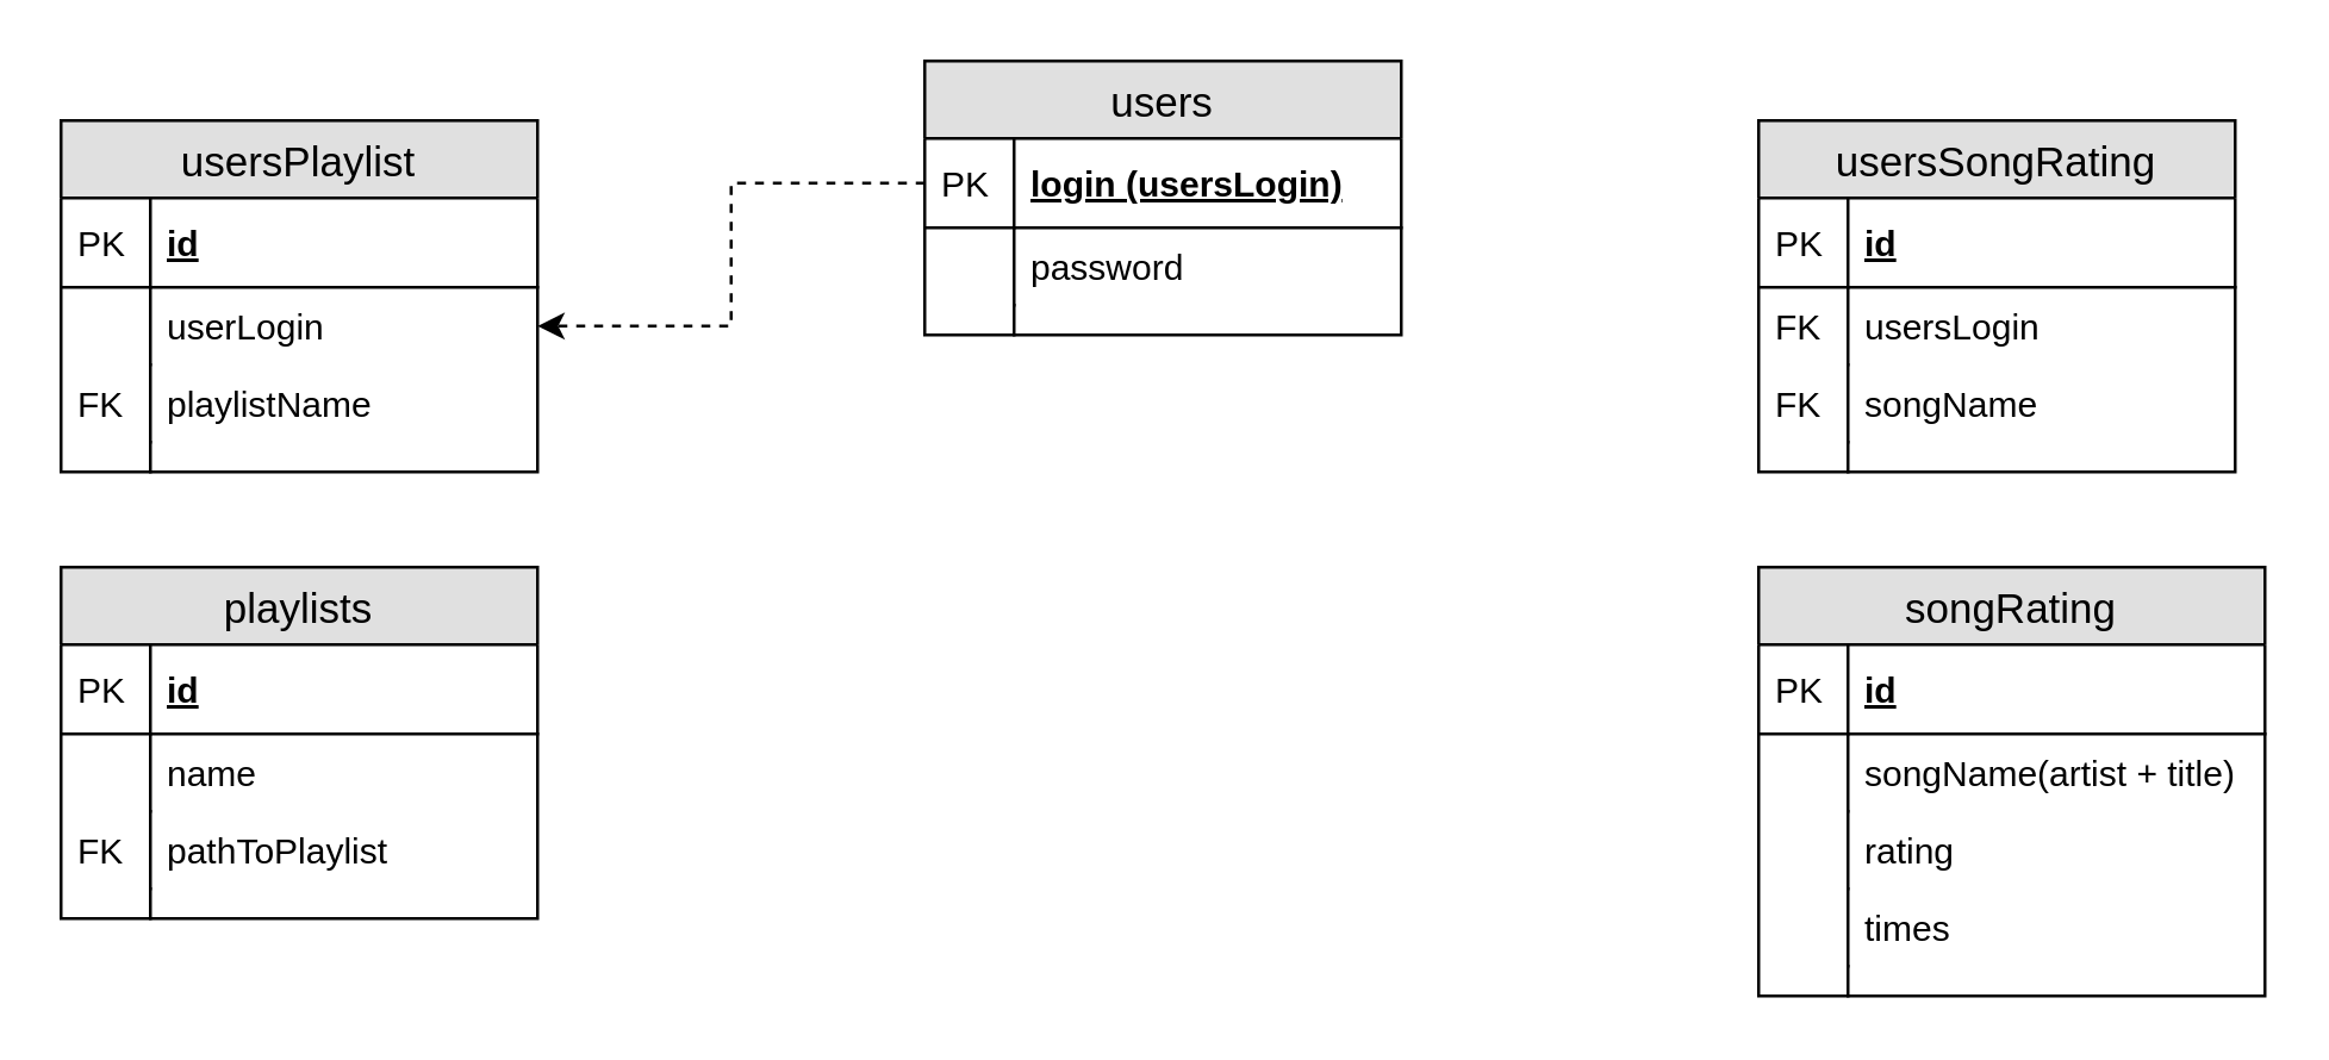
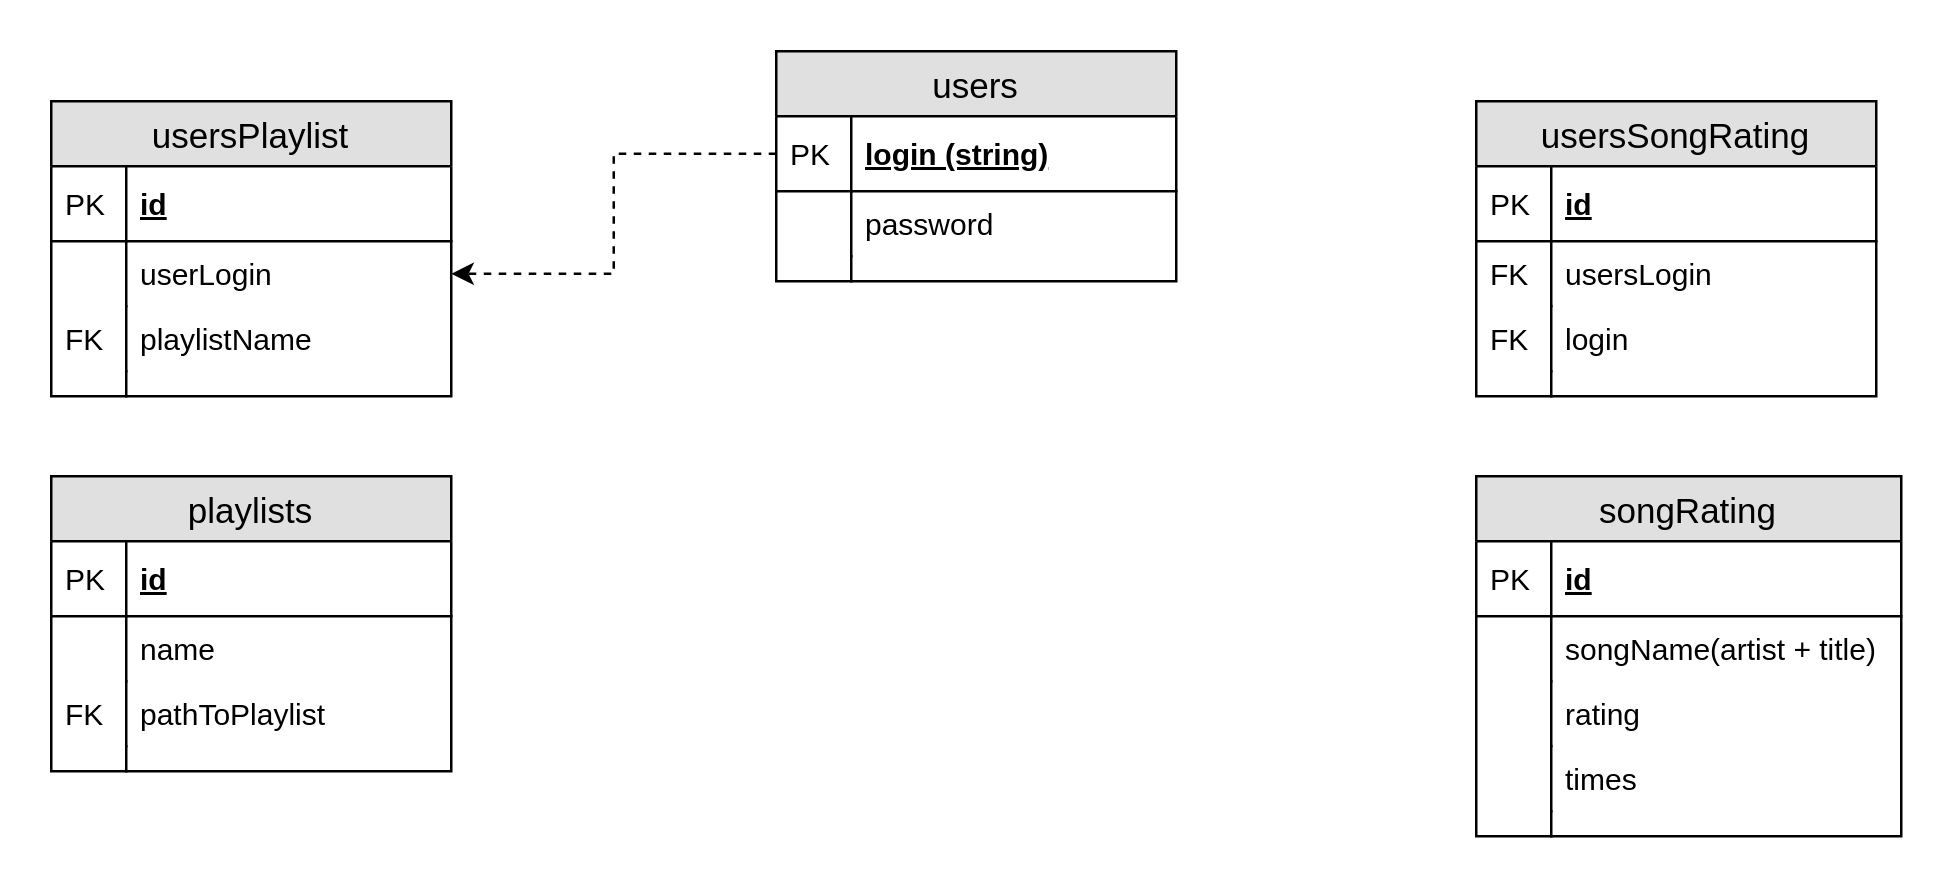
- <mxCell id="3" value="login (usersLogin)" style="shape=partialRectangle;top=0;left=0;right=0;bottom=1;align=left;verticalAlign=middle;fillColor=none;spacingLeft=34;spacingRight=4;overflow=hidden;rotatable=0;points=[[0,0.5],[1,0.5]];portConstraint=eastwest;dropTarget=0;fontStyle=5;fontSize=12;" vertex="1" parent="2"><mxGeometry y="26" width="160" height="30" as="geometry" /></mxCell>
+ <mxCell id="3" value="login (string)" style="shape=partialRectangle;top=0;left=0;right=0;bottom=1;align=left;verticalAlign=middle;fillColor=none;spacingLeft=34;spacingRight=4;overflow=hidden;rotatable=0;points=[[0,0.5],[1,0.5]];portConstraint=eastwest;dropTarget=0;fontStyle=5;fontSize=12;" vertex="1" parent="2"><mxGeometry y="26" width="160" height="30" as="geometry" /></mxCell>
- <mxCell id="44" value="songName" style="shape=partialRectangle;top=0;left=0;right=0;bottom=0;align=left;verticalAlign=top;fillColor=none;spacingLeft=34;spacingRight=4;overflow=hidden;rotatable=0;points=[[0,0.5],[1,0.5]];portConstraint=eastwest;dropTarget=0;fontSize=12;" vertex="1" parent="39"><mxGeometry y="82" width="160" height="26" as="geometry" /></mxCell>
+ <mxCell id="44" value="login" style="shape=partialRectangle;top=0;left=0;right=0;bottom=0;align=left;verticalAlign=top;fillColor=none;spacingLeft=34;spacingRight=4;overflow=hidden;rotatable=0;points=[[0,0.5],[1,0.5]];portConstraint=eastwest;dropTarget=0;fontSize=12;" vertex="1" parent="39"><mxGeometry y="82" width="160" height="26" as="geometry" /></mxCell>
